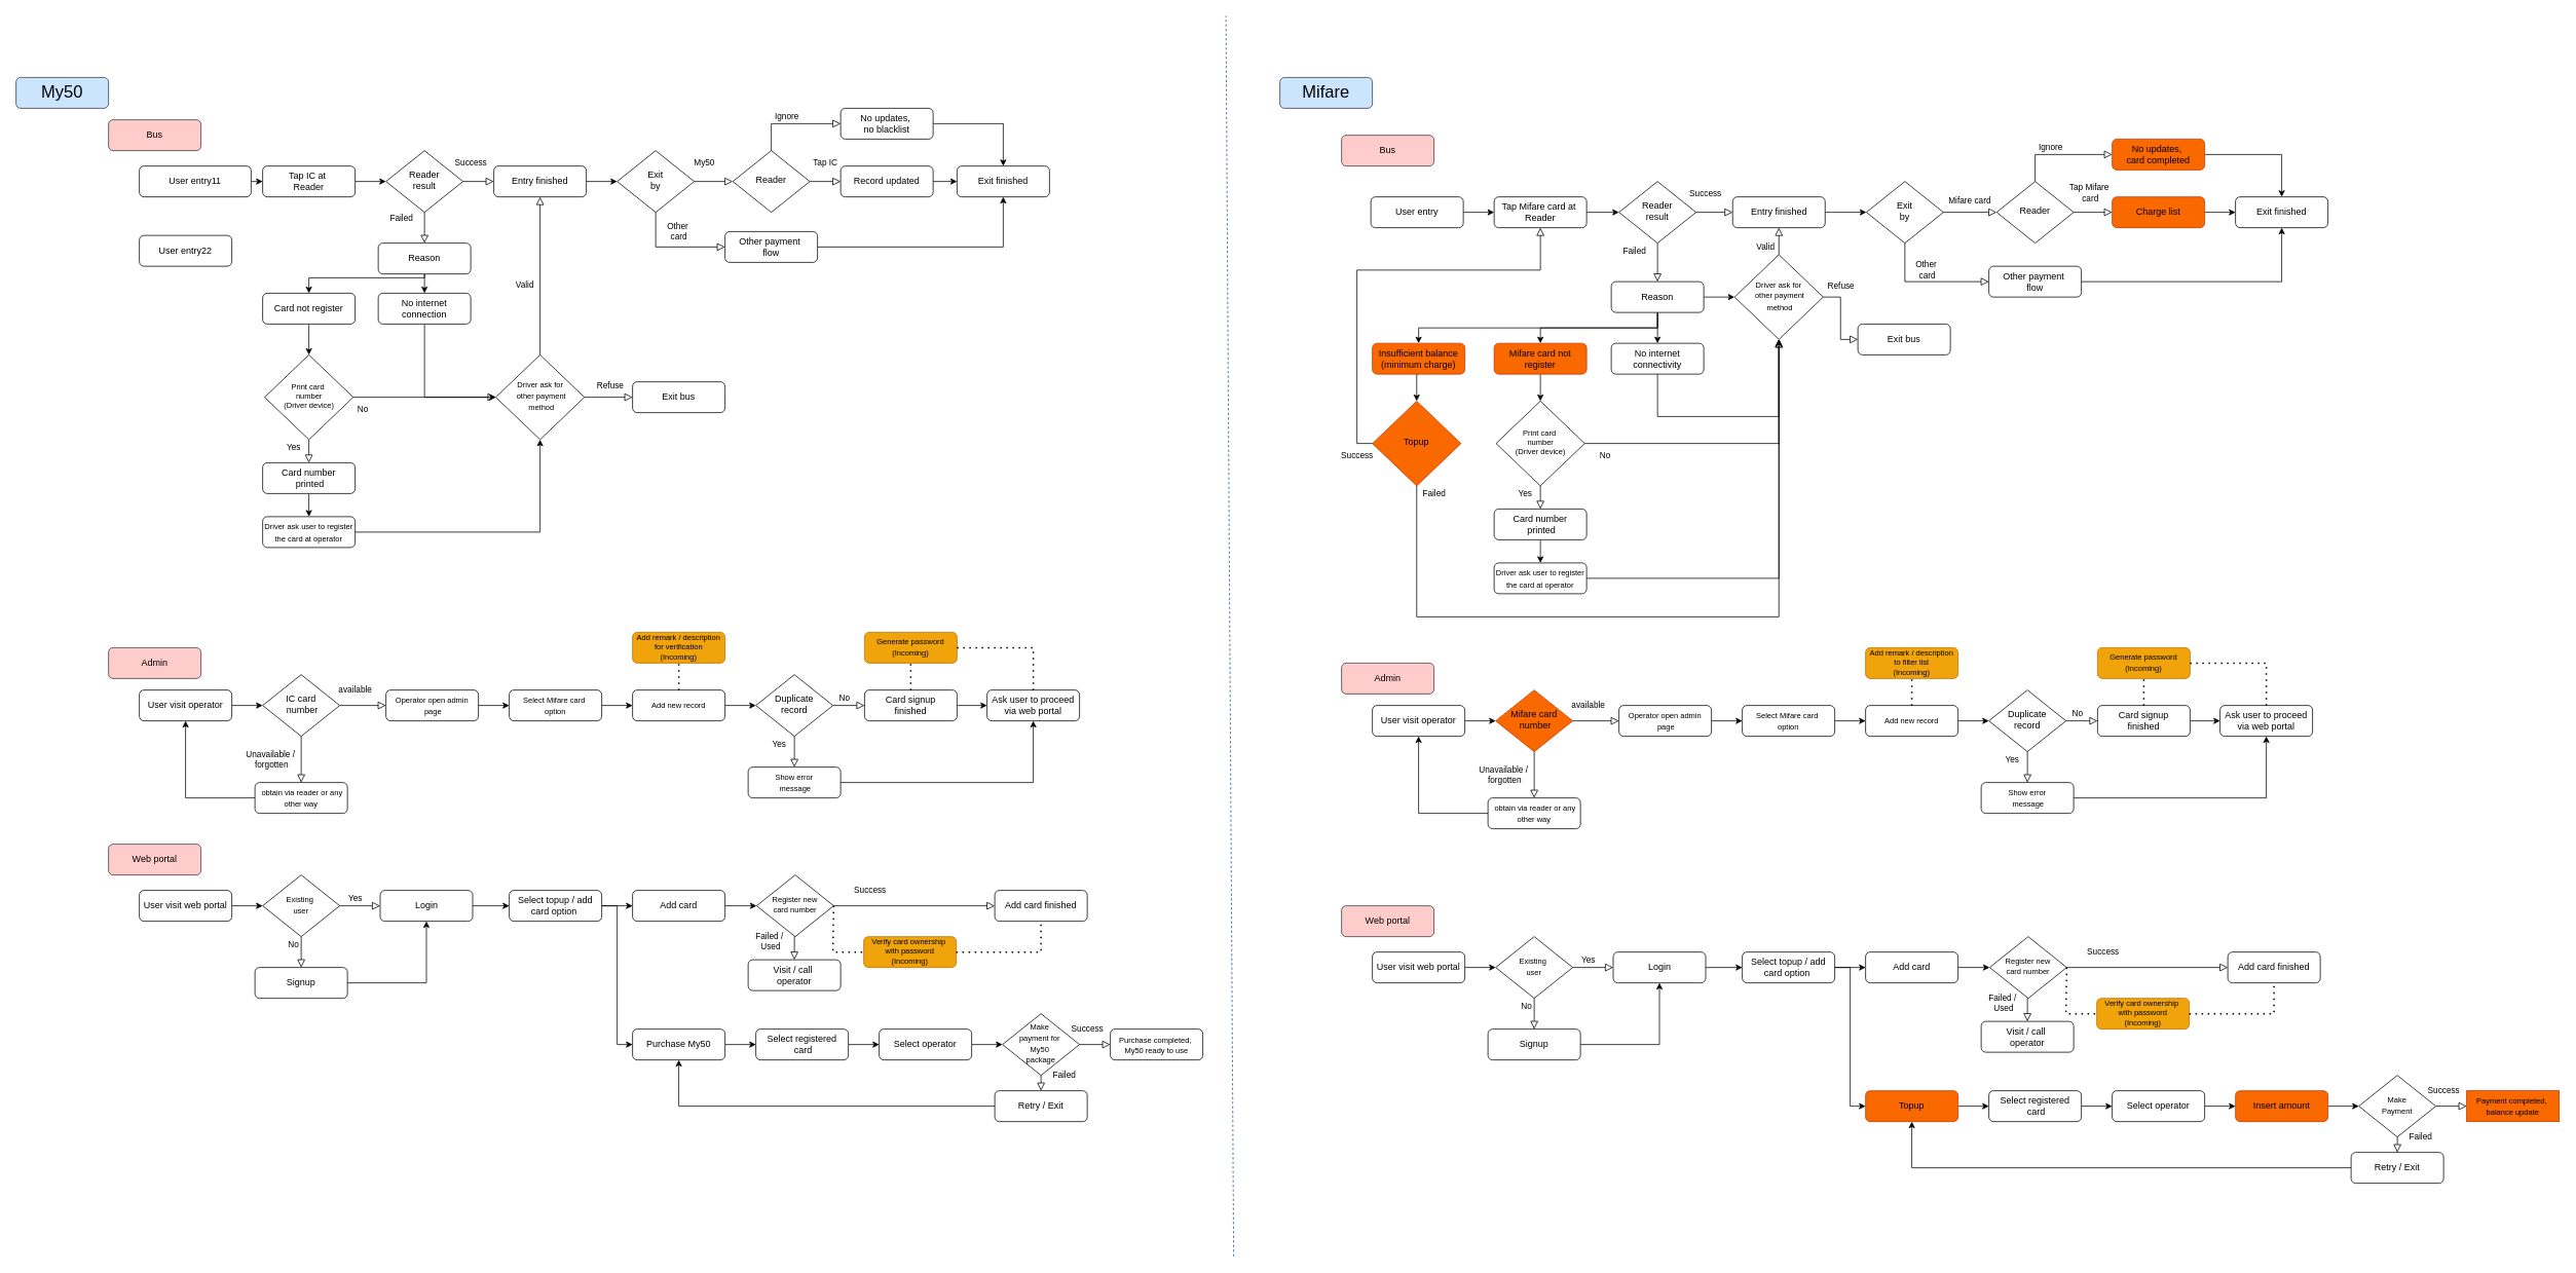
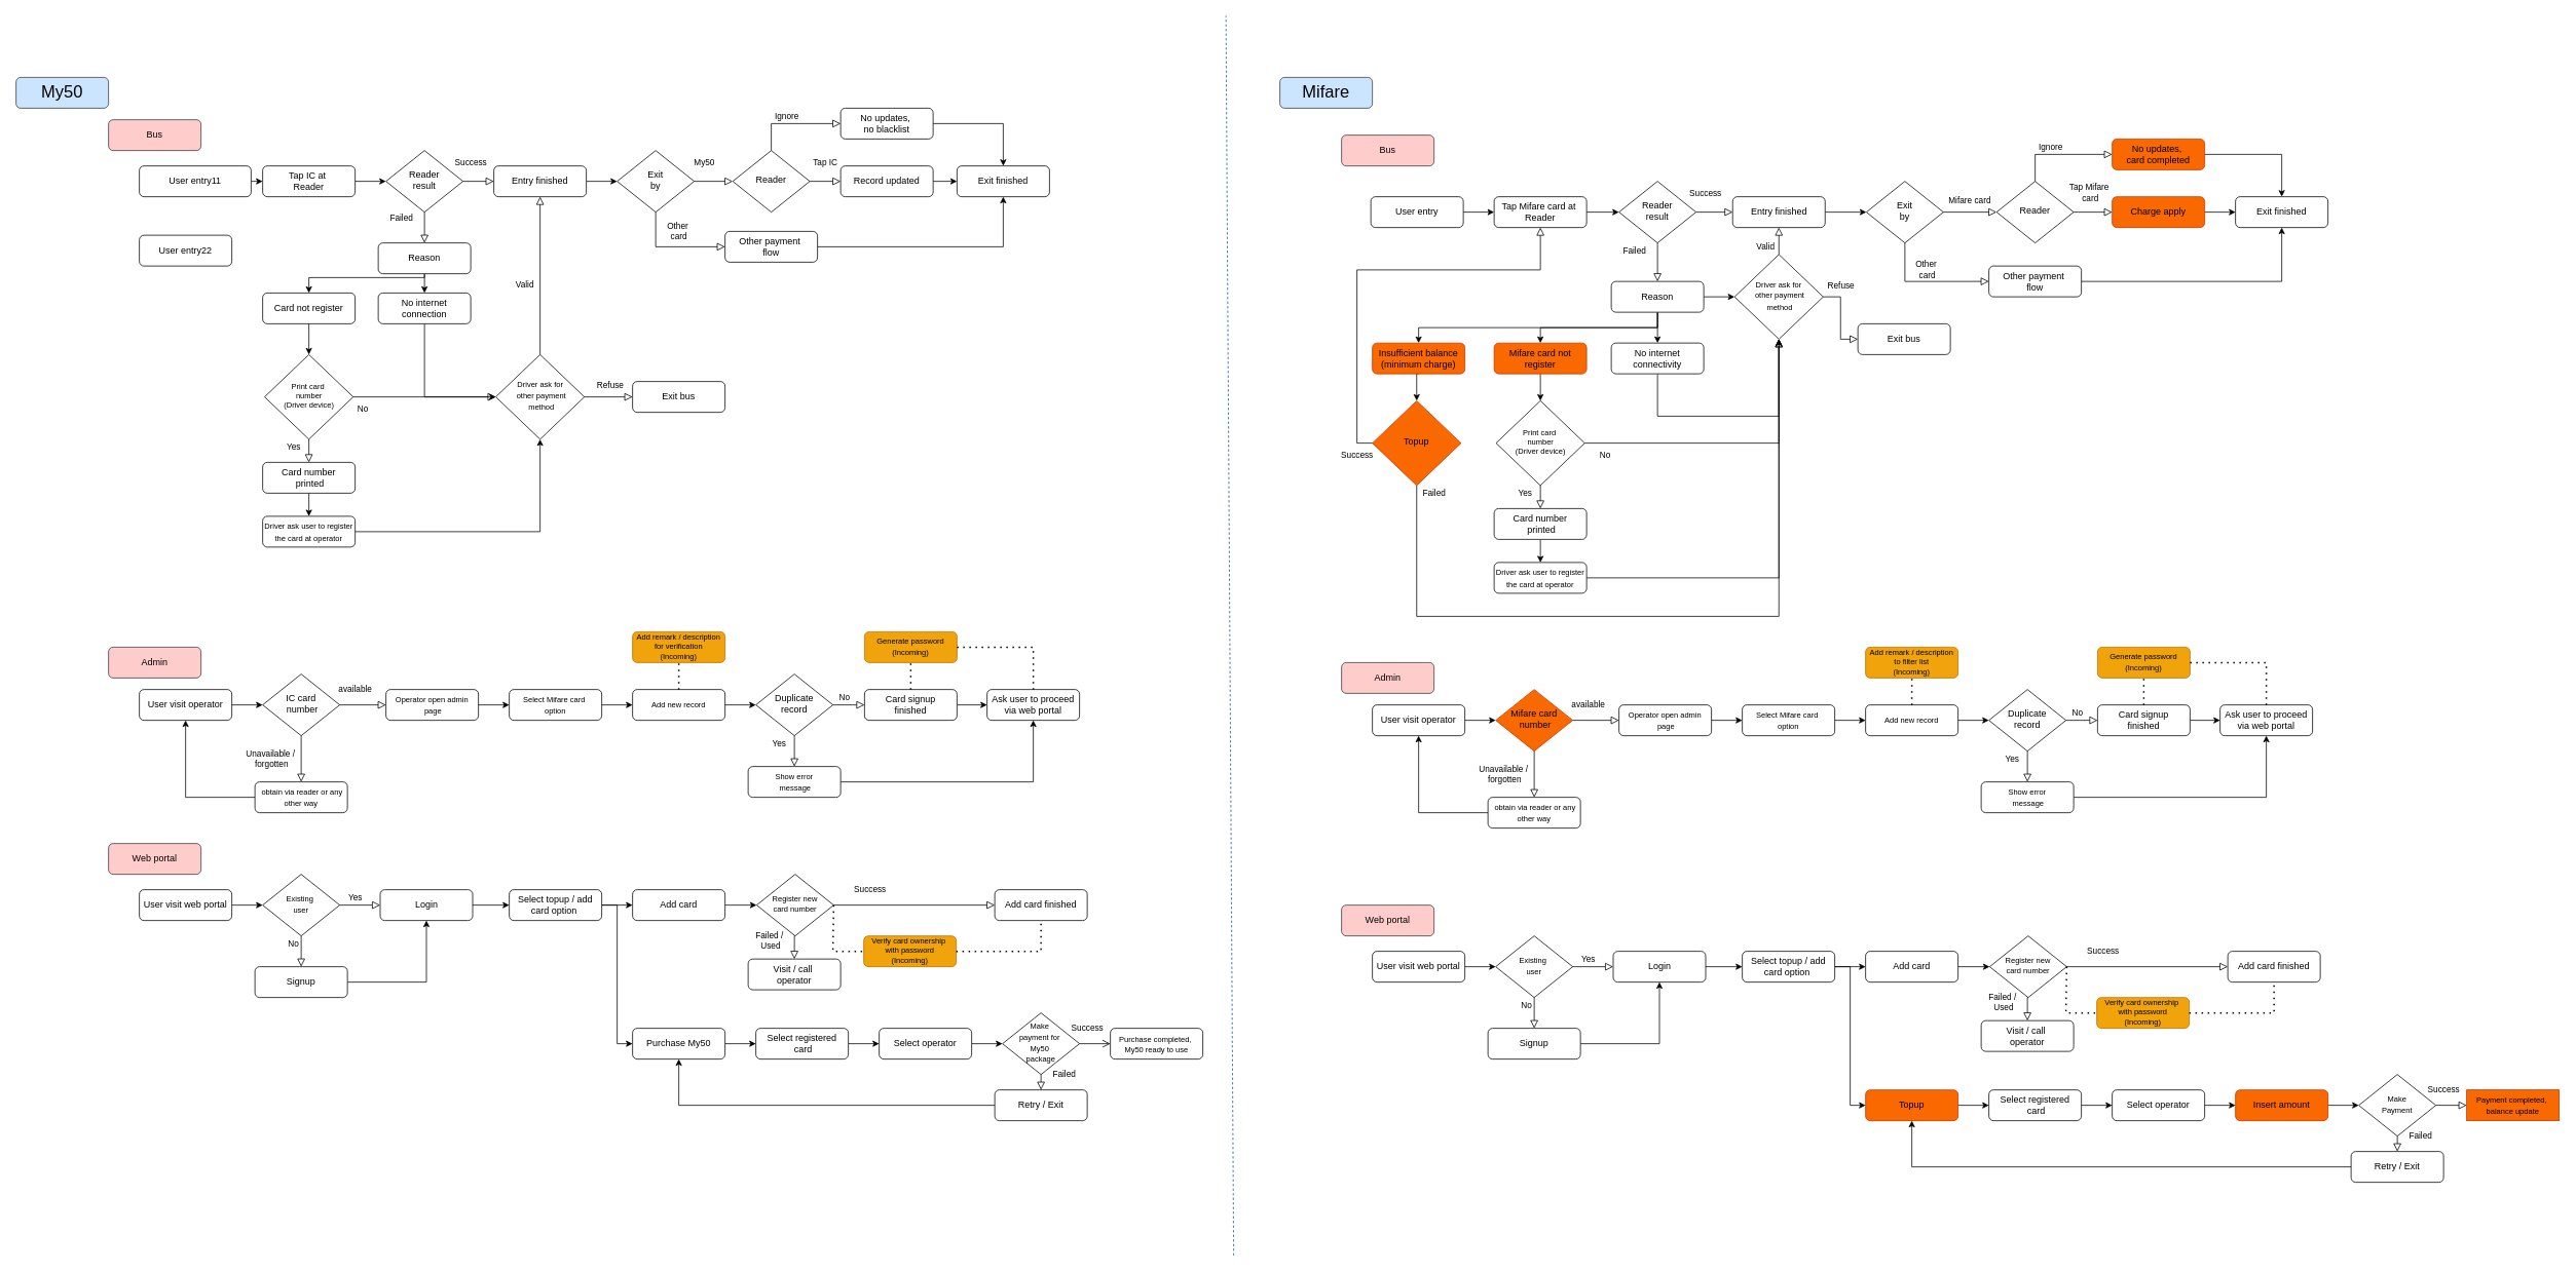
- <mxCell id="125" value="Charge list" style="rounded=1;whiteSpace=wrap;html=1;fontSize=12;glass=0;strokeWidth=1;shadow=0;fillColor=#fa6800;fontColor=#000000;strokeColor=#C73500;" parent="1" vertex="1"><mxGeometry x="2740" y="255" width="120" height="40" as="geometry" /></mxCell>
+ <mxCell id="125" value="Charge apply" style="rounded=1;whiteSpace=wrap;html=1;fontSize=12;glass=0;strokeWidth=1;shadow=0;fillColor=#fa6800;fontColor=#000000;strokeColor=#C73500;" parent="1" vertex="1"><mxGeometry x="2740" y="255" width="120" height="40" as="geometry" /></mxCell>
- <mxCell id="77" value="Success" style="rounded=0;html=1;jettySize=auto;orthogonalLoop=1;fontSize=11;endArrow=block;endFill=0;endSize=8;strokeWidth=1;shadow=0;labelBackgroundColor=none;edgeStyle=orthogonalEdgeStyle;exitX=1;exitY=0.5;exitDx=0;exitDy=0;entryX=0;entryY=0.5;entryDx=0;entryDy=0;" parent="1" source="75" target="76" edge="1"><mxGeometry x="-0.5" y="20" relative="1" as="geometry"><mxPoint as="offset" /><mxPoint x="1410" y="1315" as="sourcePoint" /><mxPoint x="1450" y="1315" as="targetPoint" /></mxGeometry></mxCell>
+ <mxCell id="77" value="Success" style="rounded=0;html=1;jettySize=auto;orthogonalLoop=1;fontSize=11;endArrow=open;endFill=0;endSize=8;strokeWidth=1;shadow=0;labelBackgroundColor=none;edgeStyle=orthogonalEdgeStyle;exitX=1;exitY=0.5;exitDx=0;exitDy=0;entryX=0;entryY=0.5;entryDx=0;entryDy=0;" parent="1" source="75" target="76" edge="1"><mxGeometry x="-0.5" y="20" relative="1" as="geometry"><mxPoint as="offset" /><mxPoint x="1410" y="1315" as="sourcePoint" /><mxPoint x="1450" y="1315" as="targetPoint" /></mxGeometry></mxCell>
